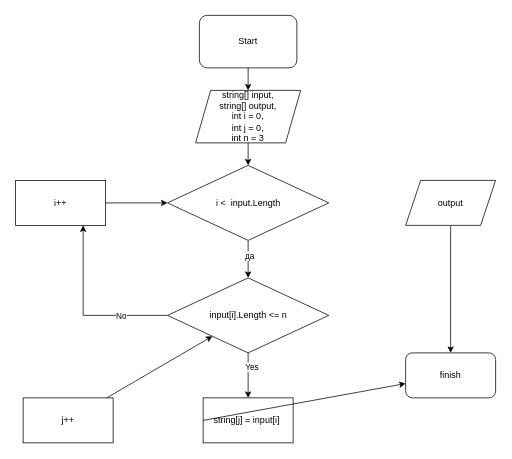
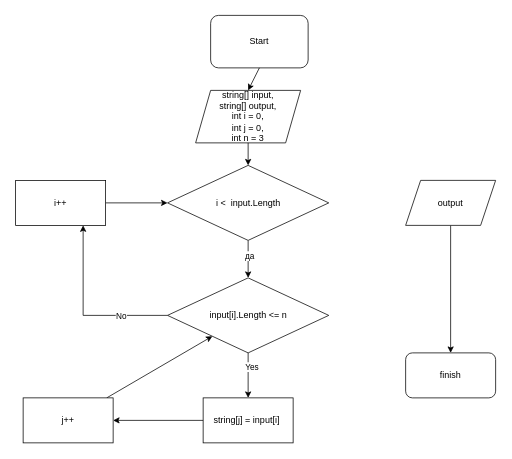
- <mxCell id="2" value="Start" style="rounded=1;whiteSpace=wrap;html=1;" parent="1" vertex="1"><mxGeometry x="265" y="20" width="130" height="70" as="geometry" /></mxCell>
+ <mxCell id="2" value="Start" style="rounded=1;whiteSpace=wrap;html=1;" parent="1" vertex="1"><mxGeometry x="280" y="20" width="130" height="70" as="geometry" /></mxCell>
- <mxCell id="22" value="" style="endArrow=classic;html=1;rounded=0;exitX=0;exitY=0.5;exitDx=0;exitDy=0;" parent="1" source="17" target="9" edge="1"><mxGeometry width="50" height="50" relative="1" as="geometry"><mxPoint x="420" y="410" as="sourcePoint" /><mxPoint x="470" y="360" as="targetPoint" /></mxGeometry></mxCell>
+ <mxCell id="22" value="" style="endArrow=classic;html=1;rounded=0;exitX=0;exitY=0.5;exitDx=0;exitDy=0;entryX=1;entryY=0.5;entryDx=0;entryDy=0;" parent="1" source="17" target="21" edge="1"><mxGeometry width="50" height="50" relative="1" as="geometry"><mxPoint x="420" y="410" as="sourcePoint" /><mxPoint x="470" y="360" as="targetPoint" /></mxGeometry></mxCell>
